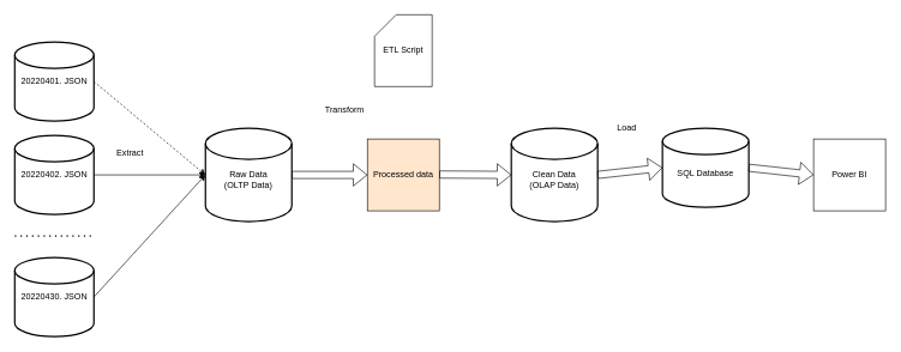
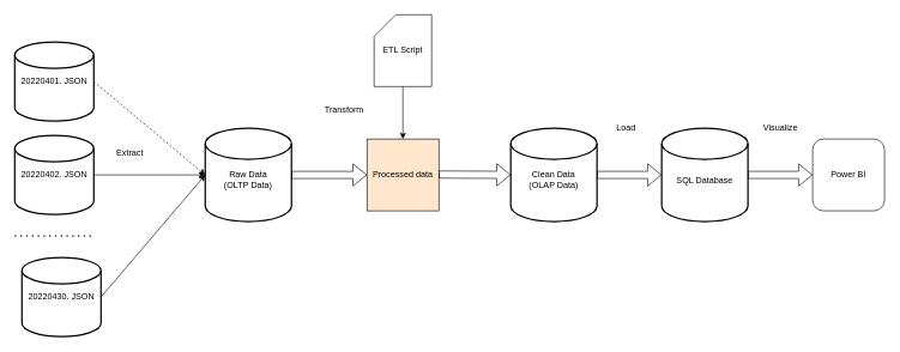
+ <mxCell id="21" value="Visualize" style="text;html=1;align=center;verticalAlign=middle;resizable=0;points=[];autosize=1;strokeColor=none;fillColor=none;" parent="1" vertex="1"><mxGeometry x="1050" y="163" width="70" height="30" as="geometry" /></mxCell>
+ <mxCell id="23" value="" style="endArrow=classic;html=1;rounded=0;exitX=0.5;exitY=1;exitDx=0;exitDy=0;exitPerimeter=0;entryX=0.5;entryY=0;entryDx=0;entryDy=0;" parent="1" source="22" target="11" edge="1"><mxGeometry width="50" height="50" relative="1" as="geometry"><mxPoint x="140" y="123" as="sourcePoint" /><mxPoint x="295" y="253" as="targetPoint" /></mxGeometry></mxCell>
- <mxCell id="17" value="&lt;br&gt;SQL Database" style="strokeWidth=2;html=1;shape=mxgraph.flowchart.database;whiteSpace=wrap;" parent="1" vertex="1"><mxGeometry x="920" y="178" width="120" height="110" as="geometry" /></mxCell>
+ <mxCell id="17" value="&lt;br&gt;SQL Database" style="strokeWidth=2;html=1;shape=mxgraph.flowchart.database;whiteSpace=wrap;" parent="1" vertex="1"><mxGeometry x="920" y="178" width="120" height="130" as="geometry" /></mxCell>
- <mxCell id="19" value="Power BI" style="whiteSpace=wrap;html=1;aspect=fixed;" parent="1" vertex="1"><mxGeometry x="1130" y="193" width="100" height="100" as="geometry" /></mxCell>
+ <mxCell id="19" value="Power BI" style="whiteSpace=wrap;html=1;aspect=fixed;rounded=1;" parent="1" vertex="1"><mxGeometry x="1130" y="193" width="100" height="100" as="geometry" /></mxCell>
- <mxCell id="5" value="20220430. JSON" style="strokeWidth=2;html=1;shape=mxgraph.flowchart.database;whiteSpace=wrap;" parent="1" vertex="1"><mxGeometry x="20" y="358" width="110" height="110" as="geometry" /></mxCell>
+ <mxCell id="5" value="20220430. JSON" style="strokeWidth=2;html=1;shape=mxgraph.flowchart.database;whiteSpace=wrap;" parent="1" vertex="1"><mxGeometry x="30" y="358" width="110" height="110" as="geometry" /></mxCell>
